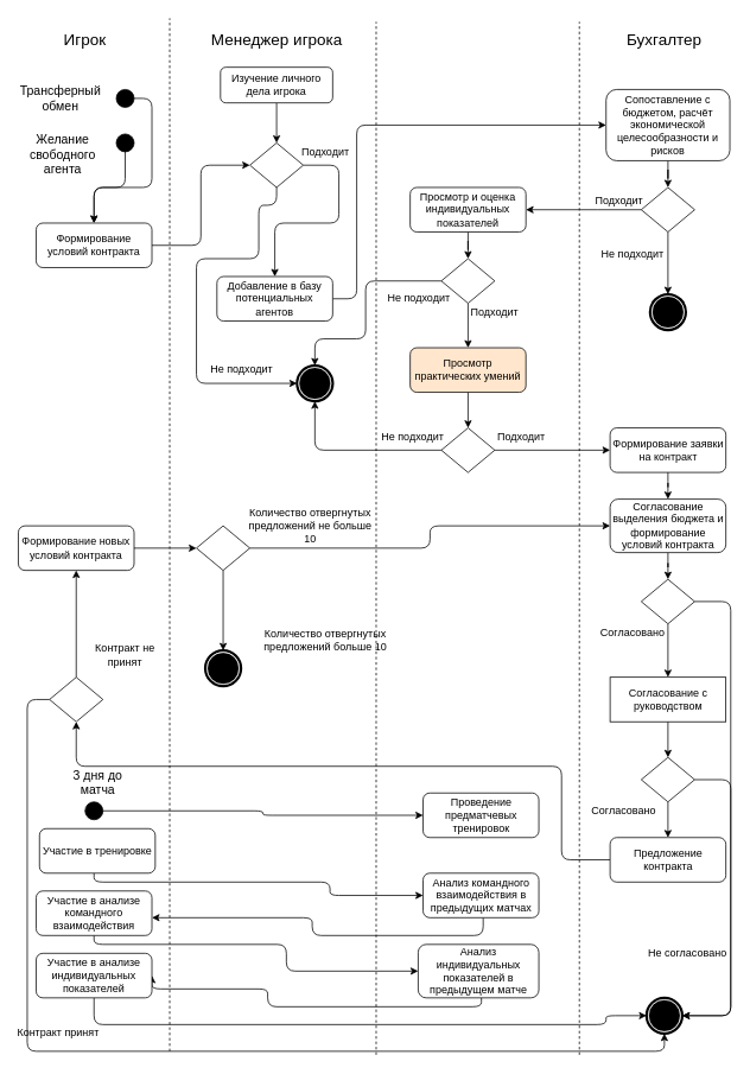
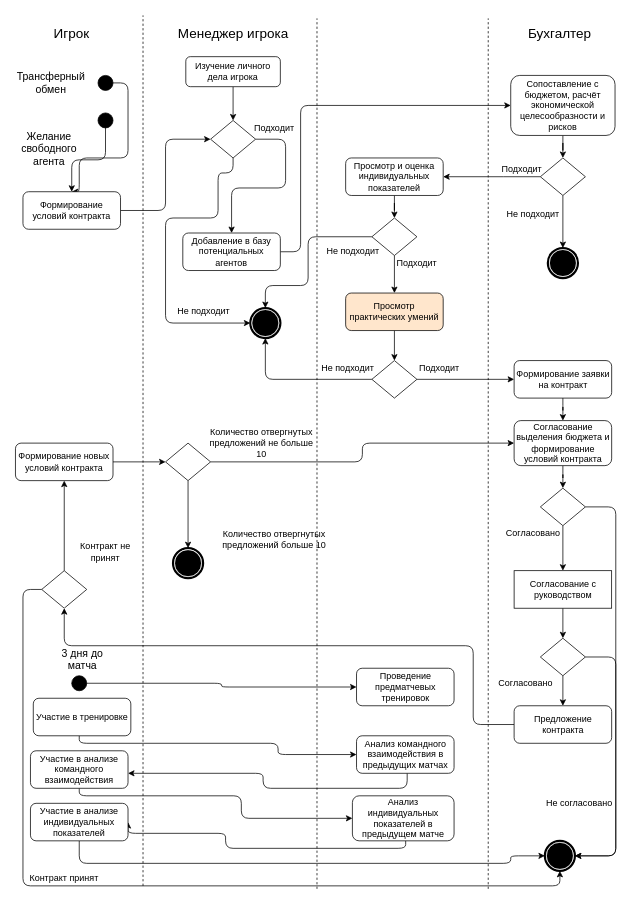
- <mxCell id="12" value="&lt;font style=&quot;font-size: 14px&quot;&gt;Желание свободного агента&lt;/font&gt;" style="text;html=1;strokeColor=none;fillColor=none;align=center;verticalAlign=middle;whiteSpace=wrap;rounded=0;" vertex="1" parent="1"><mxGeometry x="20" y="145" width="100" height="55" as="geometry" /></mxCell>
+ <mxCell id="12" value="&lt;font style=&quot;font-size: 14px&quot;&gt;Желание свободного агента&lt;/font&gt;" style="text;html=1;strokeColor=none;fillColor=none;align=center;verticalAlign=middle;whiteSpace=wrap;rounded=0;" vertex="1" parent="1"><mxGeometry x="15" y="170" width="100" height="55" as="geometry" /></mxCell>
- <mxCell id="62" value="Формирование условий контракта" style="rounded=1;whiteSpace=wrap;html=1;fillColor=#FFFFFF;" vertex="1" parent="1"><mxGeometry x="40" y="250" width="130" height="50" as="geometry" /></mxCell>
+ <mxCell id="62" value="Формирование условий контракта" style="rounded=1;whiteSpace=wrap;html=1;fillColor=#FFFFFF;" vertex="1" parent="1"><mxGeometry x="30" y="255" width="130" height="50" as="geometry" /></mxCell>
- <mxCell id="60" value="Контракт принят" style="text;html=1;strokeColor=none;fillColor=none;align=center;verticalAlign=middle;whiteSpace=wrap;rounded=0;" vertex="1" parent="1"><mxGeometry x="10" y="1150" width="110" height="20" as="geometry" /></mxCell>
+ <mxCell id="60" value="Контракт принят" style="text;html=1;strokeColor=none;fillColor=none;align=center;verticalAlign=middle;whiteSpace=wrap;rounded=0;" vertex="1" parent="1"><mxGeometry x="30" y="1160" width="110" height="20" as="geometry" /></mxCell>
